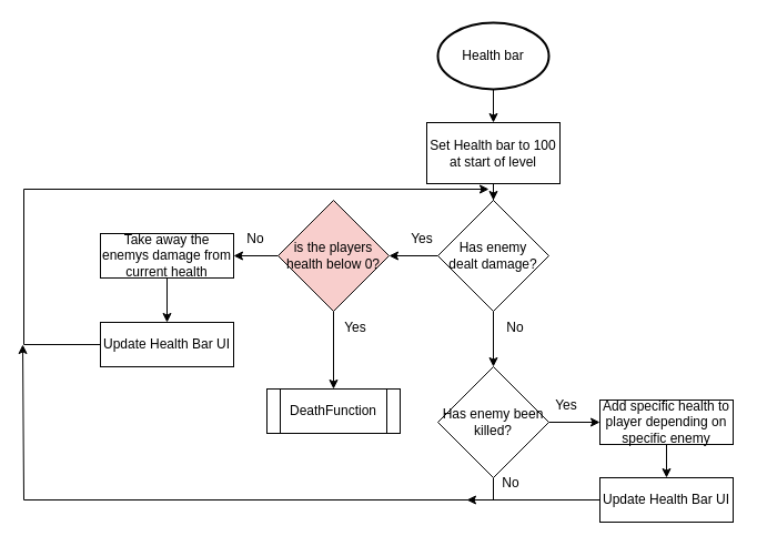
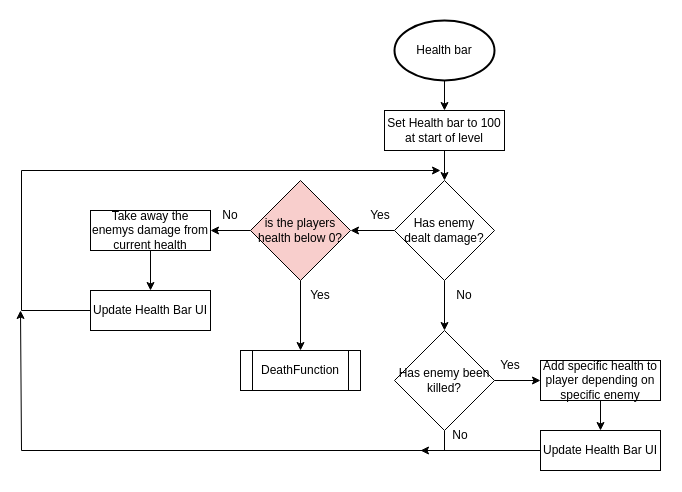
- <mxCell id="5" value="Set Health bar to 100 at start of level" style="rounded=0;whiteSpace=wrap;html=1;" parent="1" vertex="1"><mxGeometry x="384" y="110" width="120" height="55" as="geometry" /></mxCell>
+ <mxCell id="5" value="Set Health bar to 100 at start of level" style="rounded=0;whiteSpace=wrap;html=1;" parent="1" vertex="1"><mxGeometry x="384" y="110" width="120" height="40" as="geometry" /></mxCell>
